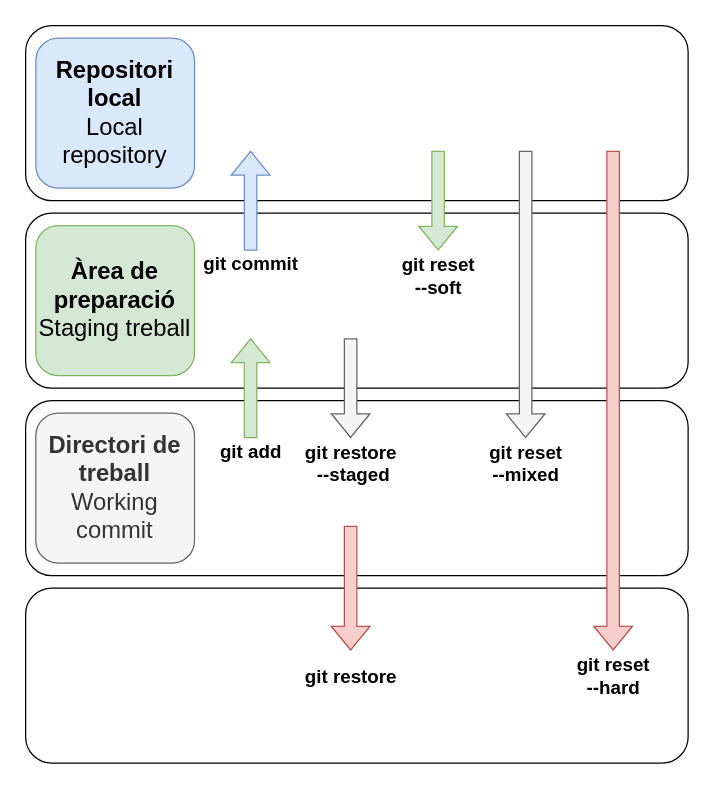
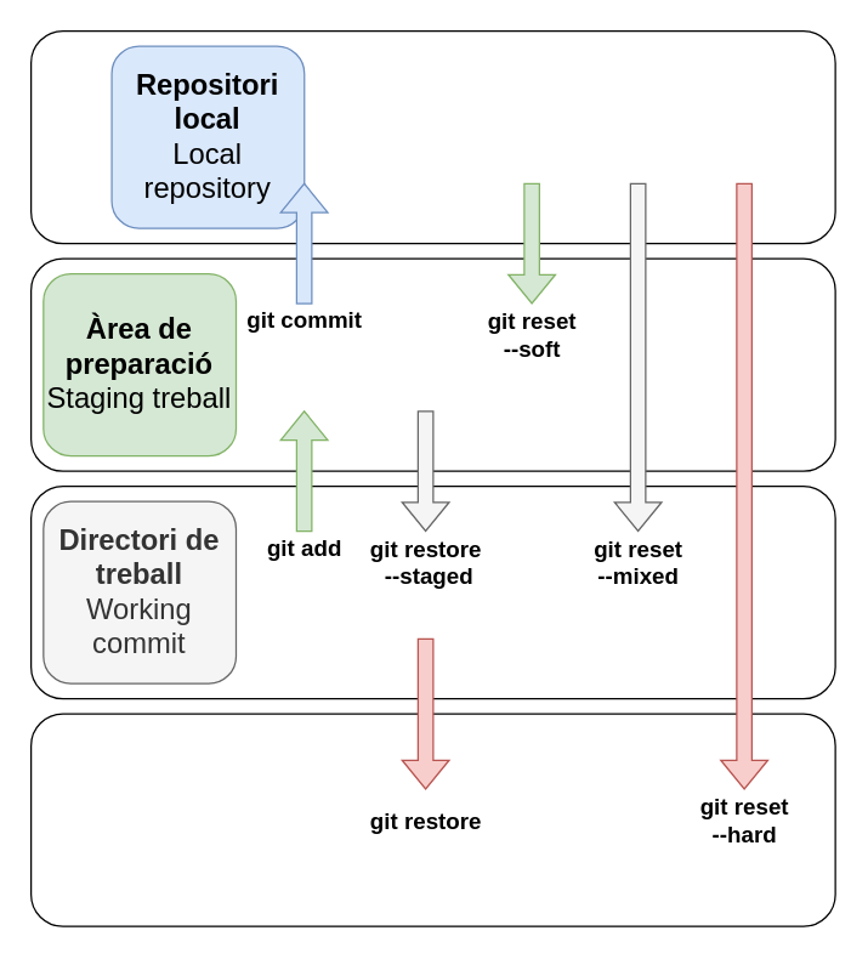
- <mxCell id="10" value="&lt;span style=&quot;font-size: 19px;&quot;&gt;&lt;b&gt;Repositori local&lt;/b&gt;&lt;/span&gt;&lt;div&gt;&lt;span style=&quot;font-size: 19px;&quot;&gt;Local repository&lt;/span&gt;&lt;/div&gt;" style="rounded=1;whiteSpace=wrap;html=1;fillColor=#dae8fc;strokeColor=#6c8ebf;align=center;" vertex="1" parent="8"><mxGeometry x="8.158" y="10" width="126.94" height="120" as="geometry" /></mxCell>
+ <mxCell id="10" value="&lt;span style=&quot;font-size: 19px;&quot;&gt;&lt;b&gt;Repositori local&lt;/b&gt;&lt;/span&gt;&lt;div&gt;&lt;span style=&quot;font-size: 19px;&quot;&gt;Local repository&lt;/span&gt;&lt;/div&gt;" style="rounded=1;whiteSpace=wrap;html=1;fillColor=#dae8fc;strokeColor=#6c8ebf;align=center;" vertex="1" parent="8"><mxGeometry x="53.158" y="10" width="126.94" height="120" as="geometry" /></mxCell>
